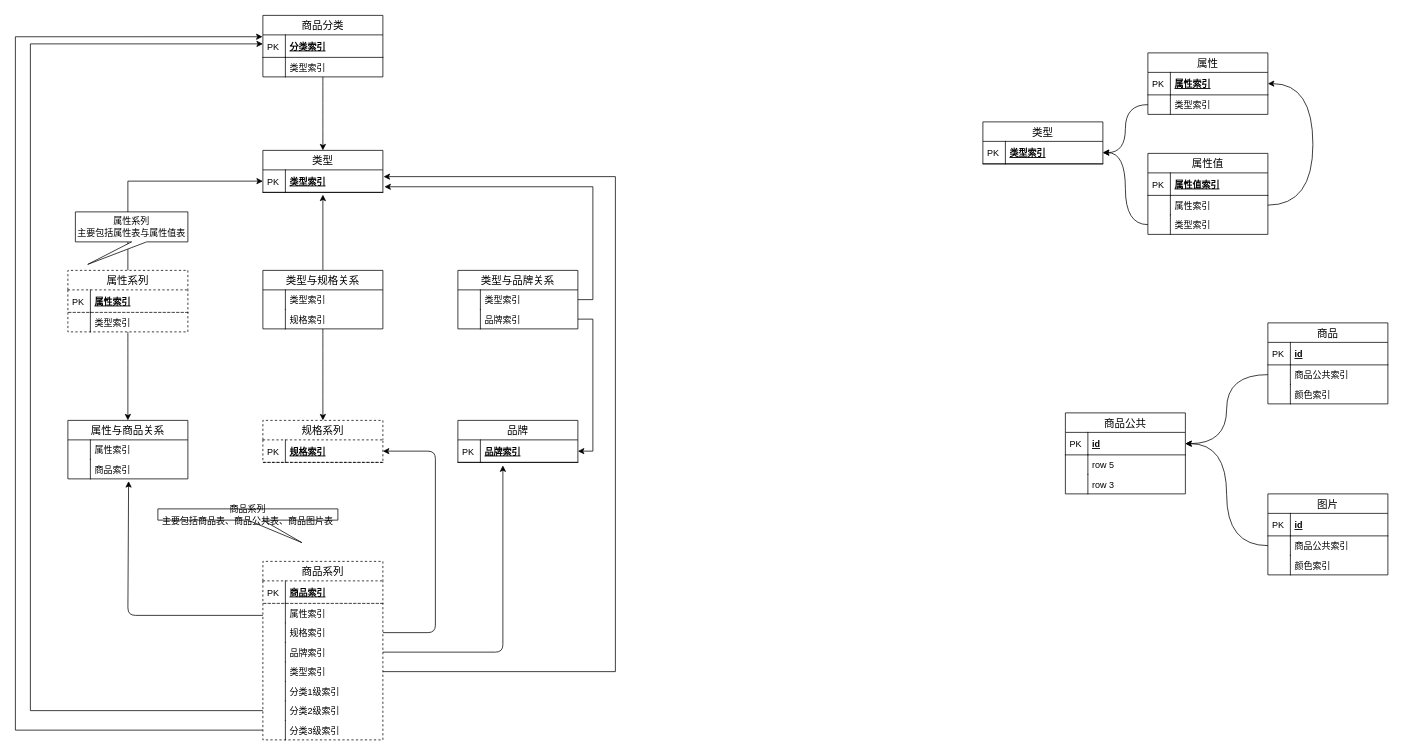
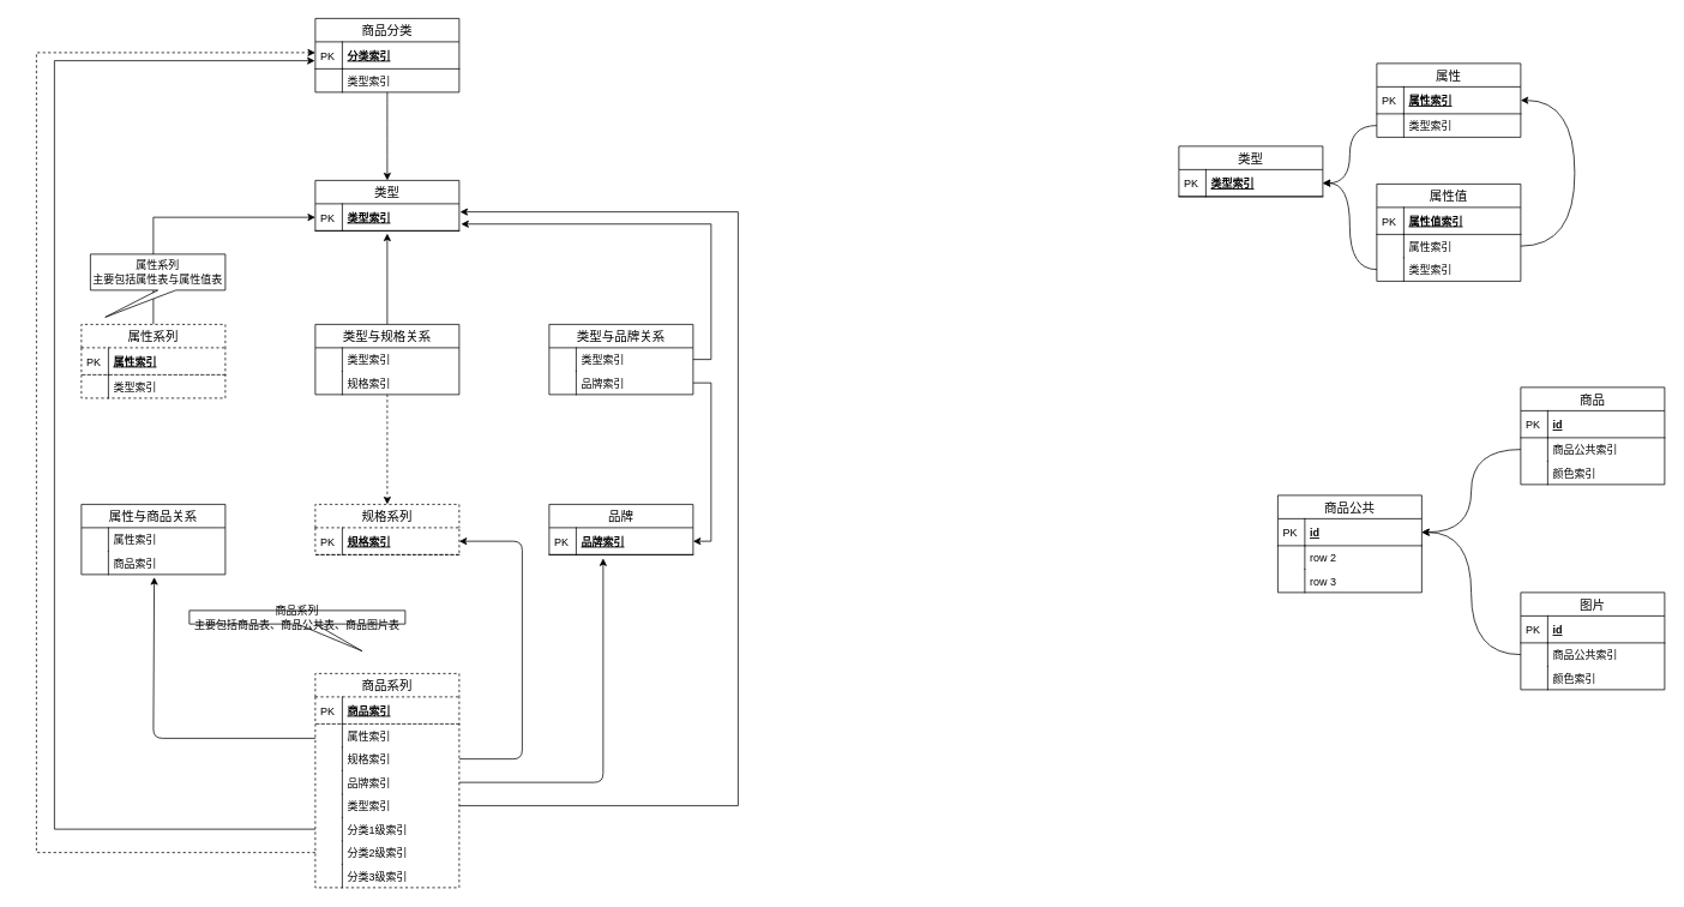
- <mxCell id="108" value="" style="edgeStyle=orthogonalEdgeStyle;rounded=0;orthogonalLoop=1;jettySize=auto;html=1;exitX=0;exitY=0.5;exitDx=0;exitDy=0;entryX=-0.003;entryY=0.083;entryDx=0;entryDy=0;entryPerimeter=0;" edge="1" parent="1" source="47" target="73"><mxGeometry relative="1" as="geometry"><mxPoint x="360" y="957" as="sourcePoint" /><mxPoint x="360" y="80" as="targetPoint" /><Array as="points"><mxPoint x="20" y="973" /><mxPoint x="20" y="48" /><mxPoint x="350" y="48" /></Array></mxGeometry></mxCell>
+ <mxCell id="85" value="" style="edgeStyle=orthogonalEdgeStyle;rounded=0;orthogonalLoop=1;jettySize=auto;html=1;exitX=0;exitY=0.5;exitDx=0;exitDy=0;entryX=-0.003;entryY=0.7;entryDx=0;entryDy=0;entryPerimeter=0;" edge="1" parent="1" source="43" target="73"><mxGeometry relative="1" as="geometry"><mxPoint x="960" y="50" as="sourcePoint" /><mxPoint x="350" y="80" as="targetPoint" /><Array as="points"><mxPoint x="60" y="921" /><mxPoint x="60" y="67" /></Array></mxGeometry></mxCell>
- <mxCell id="3" value="" style="edgeStyle=orthogonalEdgeStyle;curved=1;rounded=0;orthogonalLoop=1;jettySize=auto;html=1;" parent="1" source="49" target="14" edge="1"><mxGeometry relative="1" as="geometry" /></mxCell>
+ <mxCell id="3" value="" style="edgeStyle=orthogonalEdgeStyle;curved=1;rounded=0;orthogonalLoop=1;jettySize=auto;html=1;dashed=1;" parent="1" source="49" target="14" edge="1"><mxGeometry relative="1" as="geometry" /></mxCell>
- <mxCell id="107" value="" style="edgeStyle=orthogonalEdgeStyle;rounded=0;orthogonalLoop=1;jettySize=auto;html=1;exitX=0;exitY=0.5;exitDx=0;exitDy=0;entryX=0;entryY=0.4;entryDx=0;entryDy=0;entryPerimeter=0;" edge="1" parent="1" source="45" target="73"><mxGeometry relative="1" as="geometry"><mxPoint x="360" y="931" as="sourcePoint" /><mxPoint x="350" y="70" as="targetPoint" /><Array as="points"><mxPoint x="40" y="947" /><mxPoint x="40" y="58" /></Array></mxGeometry></mxCell>
+ <mxCell id="107" value="" style="edgeStyle=orthogonalEdgeStyle;rounded=0;orthogonalLoop=1;jettySize=auto;html=1;exitX=0;exitY=0.5;exitDx=0;exitDy=0;entryX=0;entryY=0.4;entryDx=0;entryDy=0;entryPerimeter=0;dashed=1;" edge="1" parent="1" source="45" target="73"><mxGeometry relative="1" as="geometry"><mxPoint x="360" y="931" as="sourcePoint" /><mxPoint x="350" y="70" as="targetPoint" /><Array as="points"><mxPoint x="40" y="947" /><mxPoint x="40" y="58" /></Array></mxGeometry></mxCell>
- <mxCell id="5" value="" style="edgeStyle=orthogonalEdgeStyle;curved=1;rounded=0;orthogonalLoop=1;jettySize=auto;html=1;" parent="1" source="54" target="59" edge="1"><mxGeometry relative="1" as="geometry" /></mxCell>
- <mxCell id="89" value="row 5" style="shape=partialRectangle;top=0;left=0;right=0;bottom=0;align=left;verticalAlign=top;fillColor=none;spacingLeft=34;spacingRight=4;overflow=hidden;rotatable=0;points=[[0,0.5],[1,0.5]];portConstraint=eastwest;dropTarget=0;fontSize=12;" vertex="1" parent="86"><mxGeometry y="56" width="160" height="26" as="geometry" /></mxCell>
+ <mxCell id="89" value="row 2" style="shape=partialRectangle;top=0;left=0;right=0;bottom=0;align=left;verticalAlign=top;fillColor=none;spacingLeft=34;spacingRight=4;overflow=hidden;rotatable=0;points=[[0,0.5],[1,0.5]];portConstraint=eastwest;dropTarget=0;fontSize=12;" vertex="1" parent="86"><mxGeometry y="56" width="160" height="26" as="geometry" /></mxCell>
